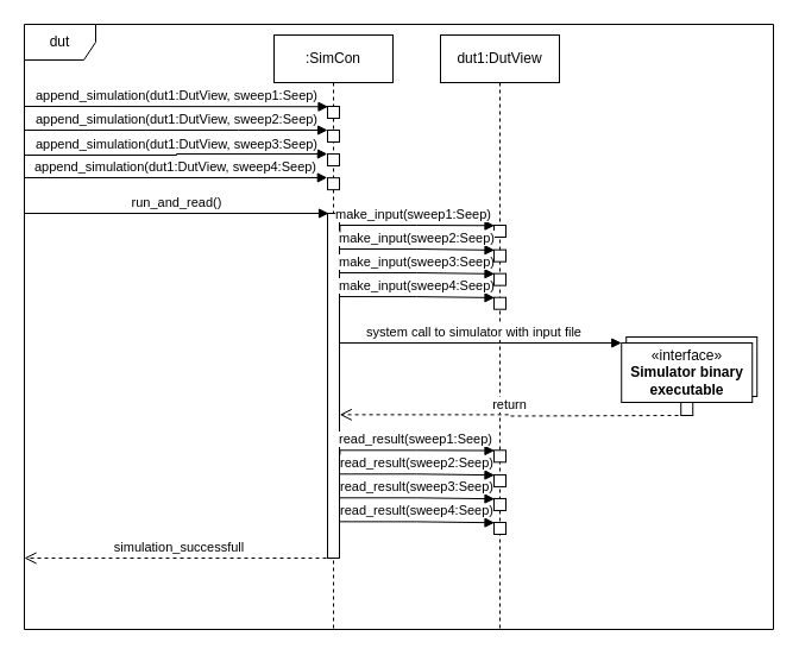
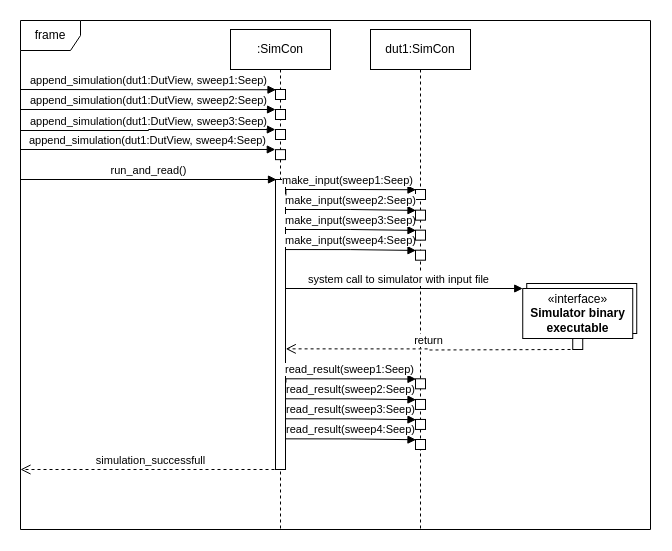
- <mxCell id="2" value="dut" style="shape=umlFrame;whiteSpace=wrap;html=1;" vertex="1" parent="1"><mxGeometry x="20" y="20" width="630" height="509" as="geometry" /></mxCell>
+ <mxCell id="2" value="frame" style="shape=umlFrame;whiteSpace=wrap;html=1;" vertex="1" parent="1"><mxGeometry x="20" y="20" width="630" height="509" as="geometry" /></mxCell>
- <mxCell id="14" value="dut1:DutView" style="shape=umlLifeline;perimeter=lifelinePerimeter;whiteSpace=wrap;html=1;container=1;collapsible=0;recursiveResize=0;outlineConnect=0;" vertex="1" parent="1"><mxGeometry x="370" y="29" width="100" height="500" as="geometry" /></mxCell>
+ <mxCell id="14" value="dut1:SimCon" style="shape=umlLifeline;perimeter=lifelinePerimeter;whiteSpace=wrap;html=1;container=1;collapsible=0;recursiveResize=0;outlineConnect=0;" vertex="1" parent="1"><mxGeometry x="370" y="29" width="100" height="500" as="geometry" /></mxCell>
